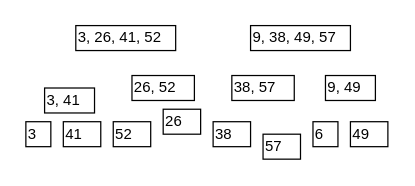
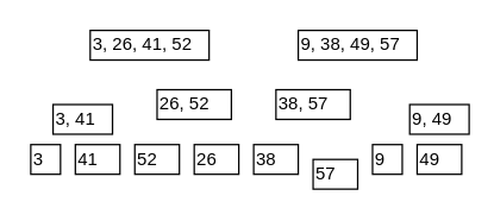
- <mxCell id="13" value="9, 49" style="text;html=1;resizable=0;points=[];autosize=1;align=left;verticalAlign=top;spacingTop=-4;rounded=0;strokeColor=#000000;" vertex="1" parent="1"><mxGeometry x="260" y="60" width="40" height="20" as="geometry" /></mxCell>
+ <mxCell id="13" value="9, 49" style="text;html=1;resizable=0;points=[];autosize=1;align=left;verticalAlign=top;spacingTop=-4;rounded=0;strokeColor=#000000;" vertex="1" parent="1"><mxGeometry x="275" y="70" width="40" height="20" as="geometry" /></mxCell>
- <mxCell id="5" value="26" style="text;html=1;resizable=0;points=[];autosize=1;align=left;verticalAlign=top;spacingTop=-4;rounded=0;strokeColor=#000000;" vertex="1" parent="1"><mxGeometry x="130" y="87" width="30" height="20" as="geometry" /></mxCell>
+ <mxCell id="5" value="26" style="text;html=1;resizable=0;points=[];autosize=1;align=left;verticalAlign=top;spacingTop=-4;rounded=0;strokeColor=#000000;" vertex="1" parent="1"><mxGeometry x="130" y="97" width="30" height="20" as="geometry" /></mxCell>
- <mxCell id="8" value="6" style="text;html=1;resizable=0;points=[];autosize=1;align=left;verticalAlign=top;spacingTop=-4;rounded=0;strokeColor=#000000;" vertex="1" parent="1"><mxGeometry x="250" y="97" width="20" height="20" as="geometry" /></mxCell>
+ <mxCell id="8" value="9" style="text;html=1;resizable=0;points=[];autosize=1;align=left;verticalAlign=top;spacingTop=-4;rounded=0;strokeColor=#000000;" vertex="1" parent="1"><mxGeometry x="250" y="97" width="20" height="20" as="geometry" /></mxCell>
